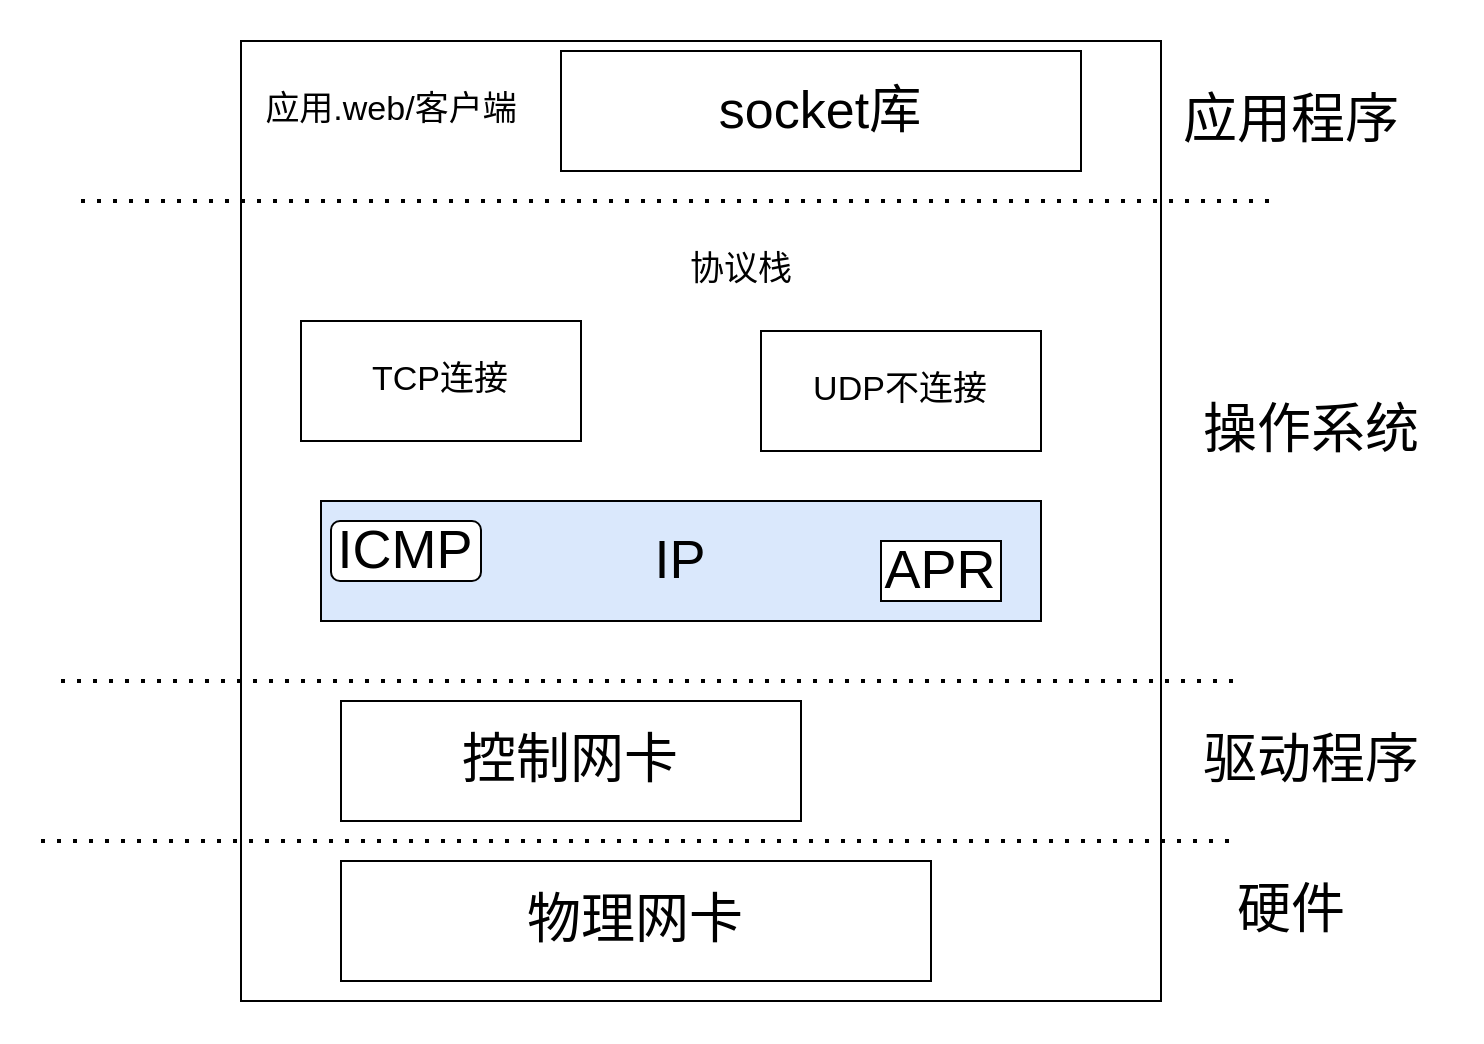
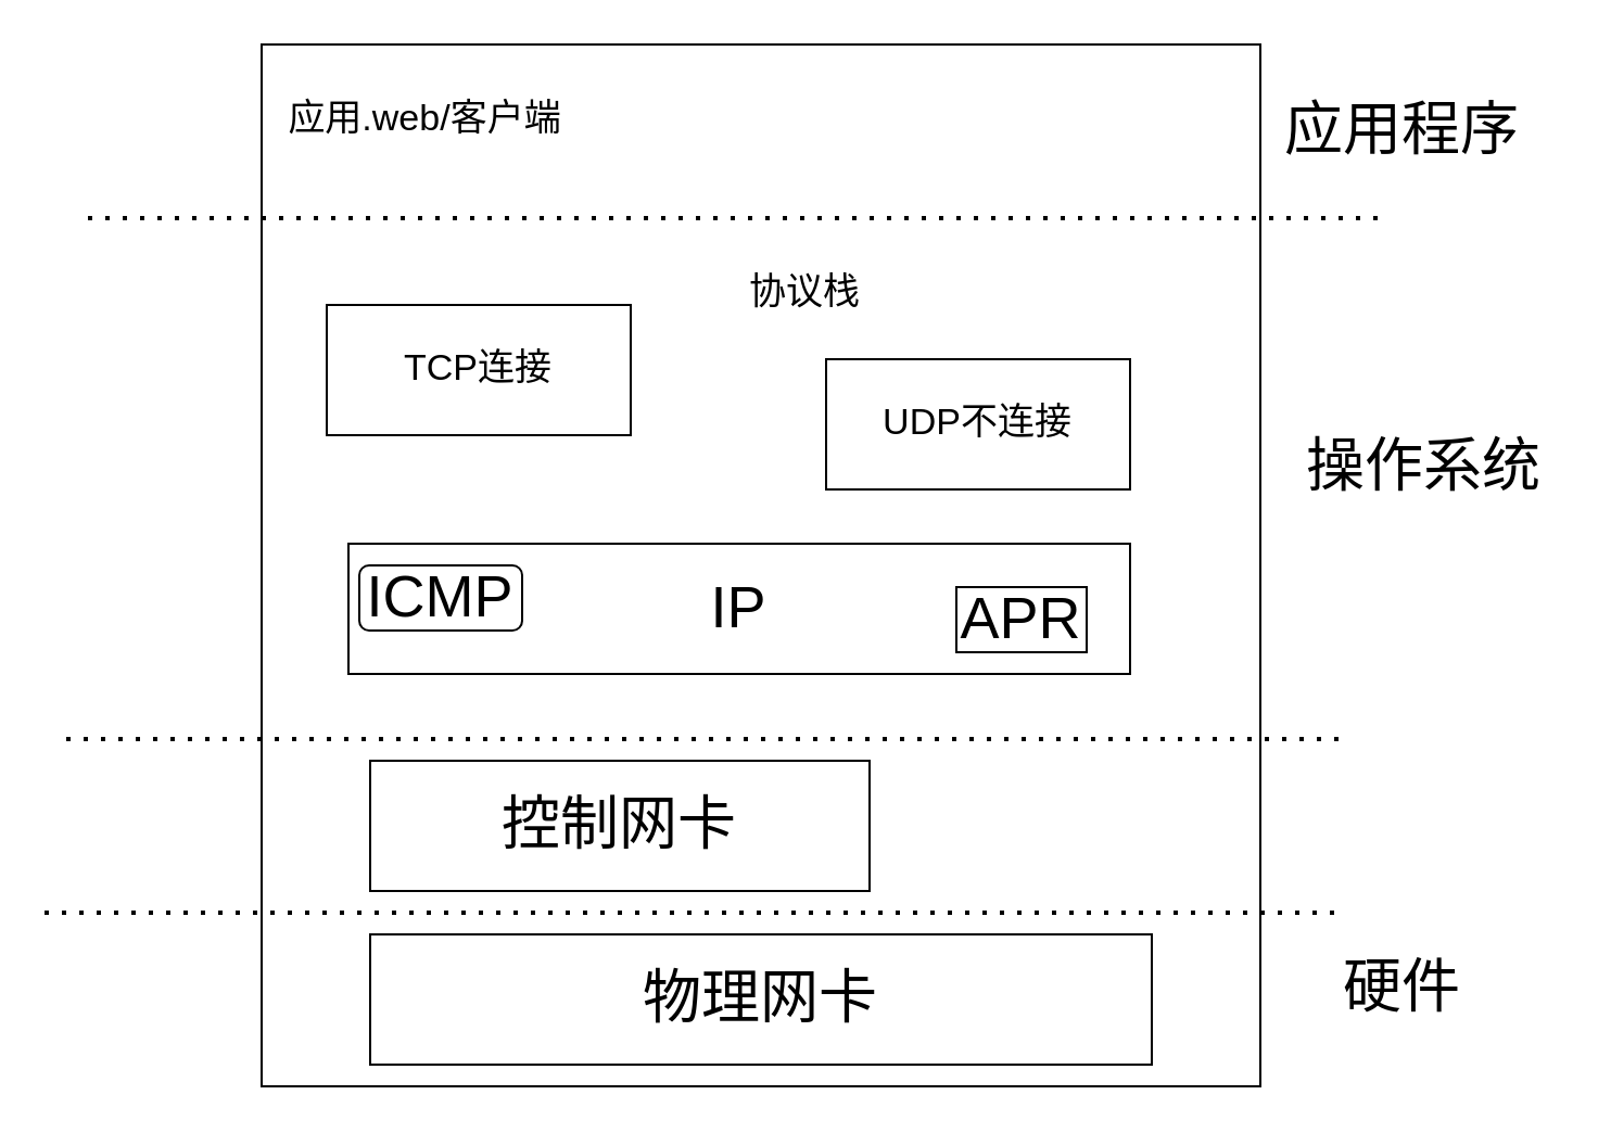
- <mxCell id="7" value="&lt;font style=&quot;font-size: 26px;&quot;&gt;socket库&lt;/font&gt;" style="rounded=0;whiteSpace=wrap;html=1;" vertex="1" parent="1"><mxGeometry x="280" y="25" width="260" height="60" as="geometry" /></mxCell>
- <mxCell id="9" value="TCP连接" style="rounded=0;whiteSpace=wrap;html=1;fontSize=17;" vertex="1" parent="1"><mxGeometry x="150" y="160" width="140" height="60" as="geometry" /></mxCell>
+ <mxCell id="9" value="TCP连接" style="rounded=0;whiteSpace=wrap;html=1;fontSize=17;" vertex="1" parent="1"><mxGeometry x="150" y="140" width="140" height="60" as="geometry" /></mxCell>
- <mxCell id="11" value="IP" style="rounded=0;whiteSpace=wrap;html=1;fontSize=27;fillColor=#dae8fc;" vertex="1" parent="1"><mxGeometry x="160" y="250" width="360" height="60" as="geometry" /></mxCell>
+ <mxCell id="11" value="IP" style="rounded=0;whiteSpace=wrap;html=1;fontSize=27;" vertex="1" parent="1"><mxGeometry x="160" y="250" width="360" height="60" as="geometry" /></mxCell>
- <mxCell id="18" value="驱动程序" style="text;html=1;align=center;verticalAlign=middle;resizable=0;points=[];autosize=1;strokeColor=none;fillColor=none;fontSize=27;" vertex="1" parent="1"><mxGeometry x="590" y="355" width="130" height="50" as="geometry" /></mxCell>
- <mxCell id="15" value="物理网卡" style="rounded=0;whiteSpace=wrap;html=1;fontSize=27;" vertex="1" parent="1"><mxGeometry x="170" y="430" width="295" height="60" as="geometry" /></mxCell>
+ <mxCell id="15" value="物理网卡" style="rounded=0;whiteSpace=wrap;html=1;fontSize=27;" vertex="1" parent="1"><mxGeometry x="170" y="430" width="360" height="60" as="geometry" /></mxCell>
